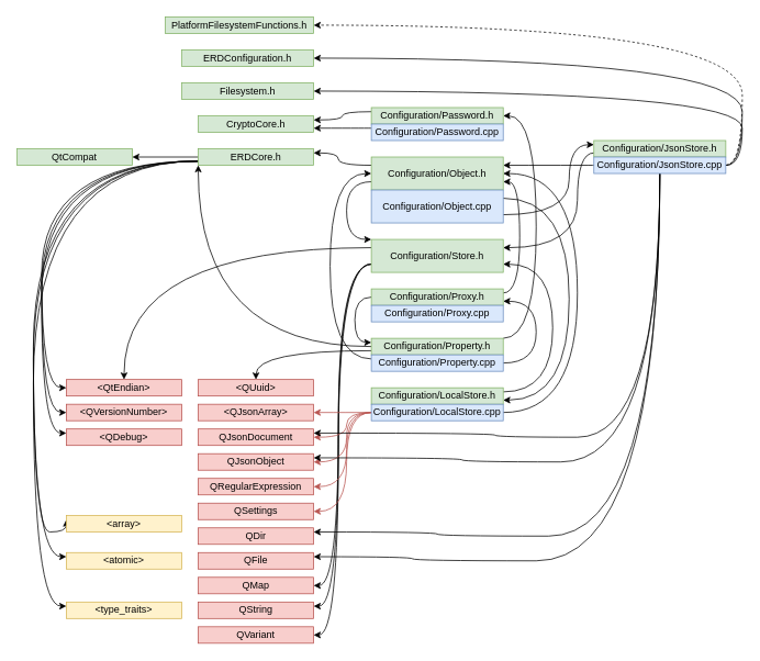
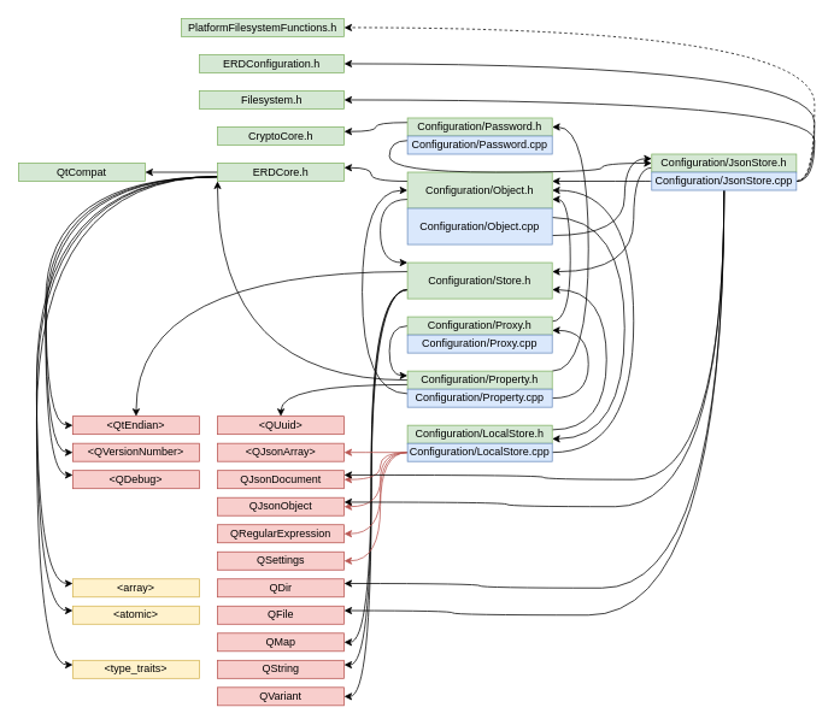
- <mxCell id="39" style="edgeStyle=orthogonalEdgeStyle;orthogonalLoop=1;jettySize=auto;html=1;exitX=0;exitY=0.25;exitDx=0;exitDy=0;entryX=1;entryY=0.75;entryDx=0;entryDy=0;curved=1;" edge="1" parent="1" source="40" target="38"><mxGeometry relative="1" as="geometry" /></mxCell>
+ <mxCell id="39" style="edgeStyle=orthogonalEdgeStyle;orthogonalLoop=1;jettySize=auto;html=1;exitX=0;exitY=0.25;exitDx=0;exitDy=0;curved=1;" edge="1" parent="1" source="40" target="24"><mxGeometry relative="1" as="geometry" /></mxCell>
- <mxCell id="73" value="&amp;lt;array&amp;gt;" style="rounded=0;whiteSpace=wrap;html=1;fillColor=#fff2cc;strokeColor=#d6b656;" vertex="1" parent="1"><mxGeometry x="80" y="625" width="140" height="20" as="geometry" /></mxCell>
+ <mxCell id="73" value="&amp;lt;array&amp;gt;" style="rounded=0;whiteSpace=wrap;html=1;fillColor=#fff2cc;strokeColor=#d6b656;" vertex="1" parent="1"><mxGeometry x="80" y="640" width="140" height="20" as="geometry" /></mxCell>
